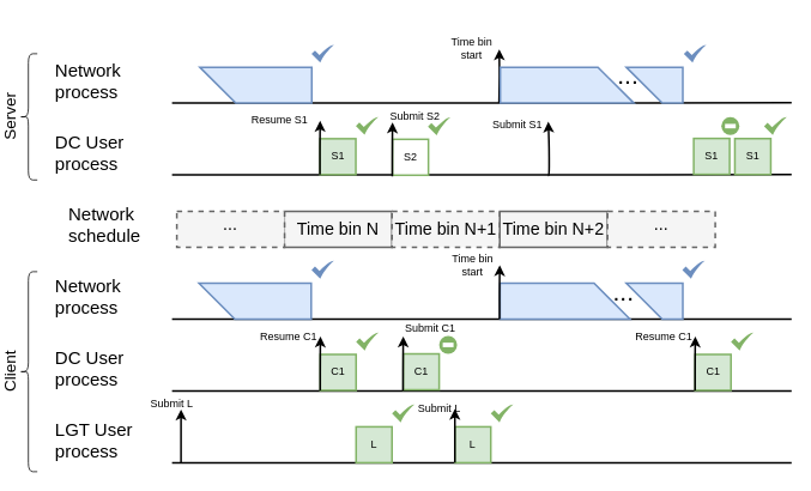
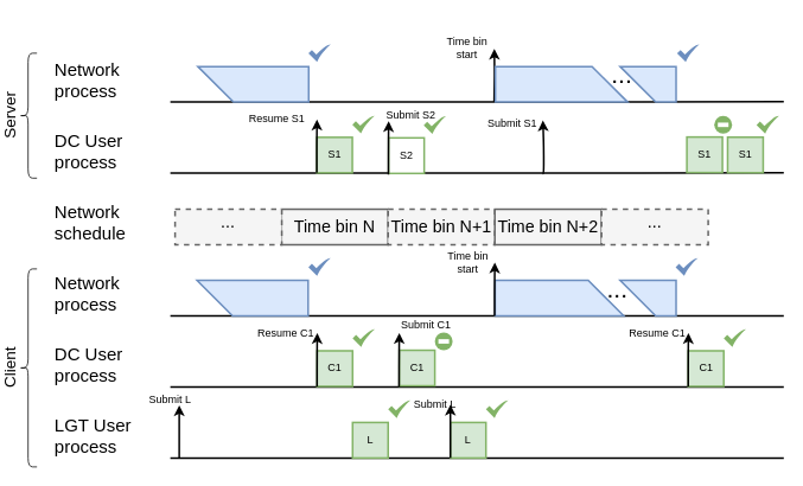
- <mxCell id="2" value="Network schedule" style="text;html=1;strokeColor=none;fillColor=none;align=left;verticalAlign=middle;whiteSpace=wrap;rounded=0;fontSize=20;fontColor=#000000;fontFamily=Helvetica;spacing=0;" parent="1" vertex="1"><mxGeometry x="75" y="220" width="100" height="60" as="geometry" /></mxCell>
+ <mxCell id="2" value="Network schedule" style="text;html=1;strokeColor=none;fillColor=none;align=left;verticalAlign=middle;whiteSpace=wrap;rounded=0;fontSize=20;fontColor=#000000;fontFamily=Helvetica;spacing=0;" parent="1" vertex="1"><mxGeometry x="60" y="220" width="100" height="60" as="geometry" /></mxCell>
